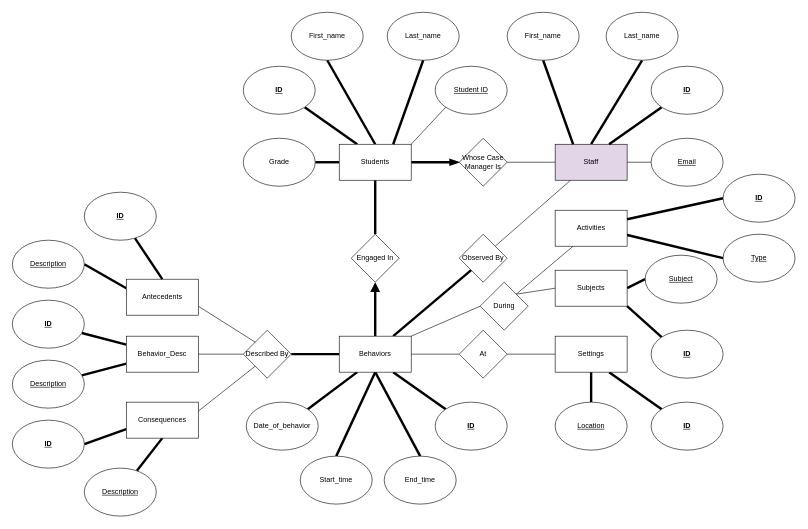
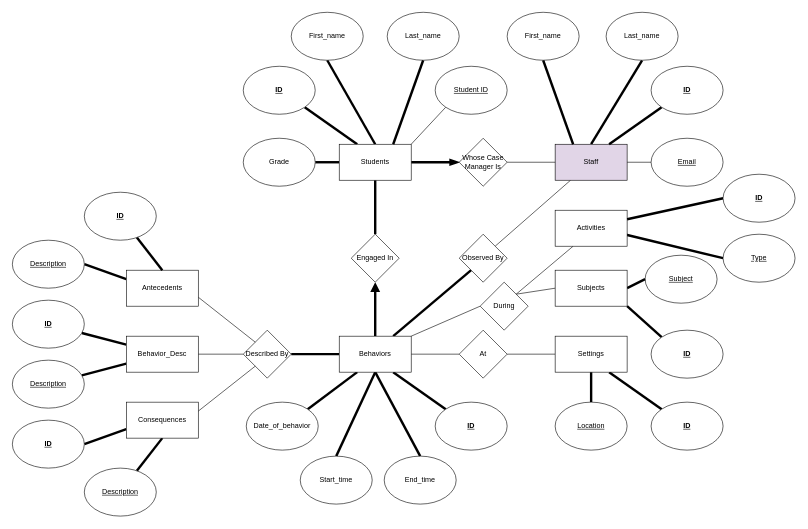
- <mxCell id="71" value="Antecedents" style="rounded=0;whiteSpace=wrap;html=1;" vertex="1" parent="1"><mxGeometry x="210" y="465" width="120" height="60" as="geometry" /></mxCell>
+ <mxCell id="71" value="Antecedents" style="rounded=0;whiteSpace=wrap;html=1;" vertex="1" parent="1"><mxGeometry x="210" y="450" width="120" height="60" as="geometry" /></mxCell>
